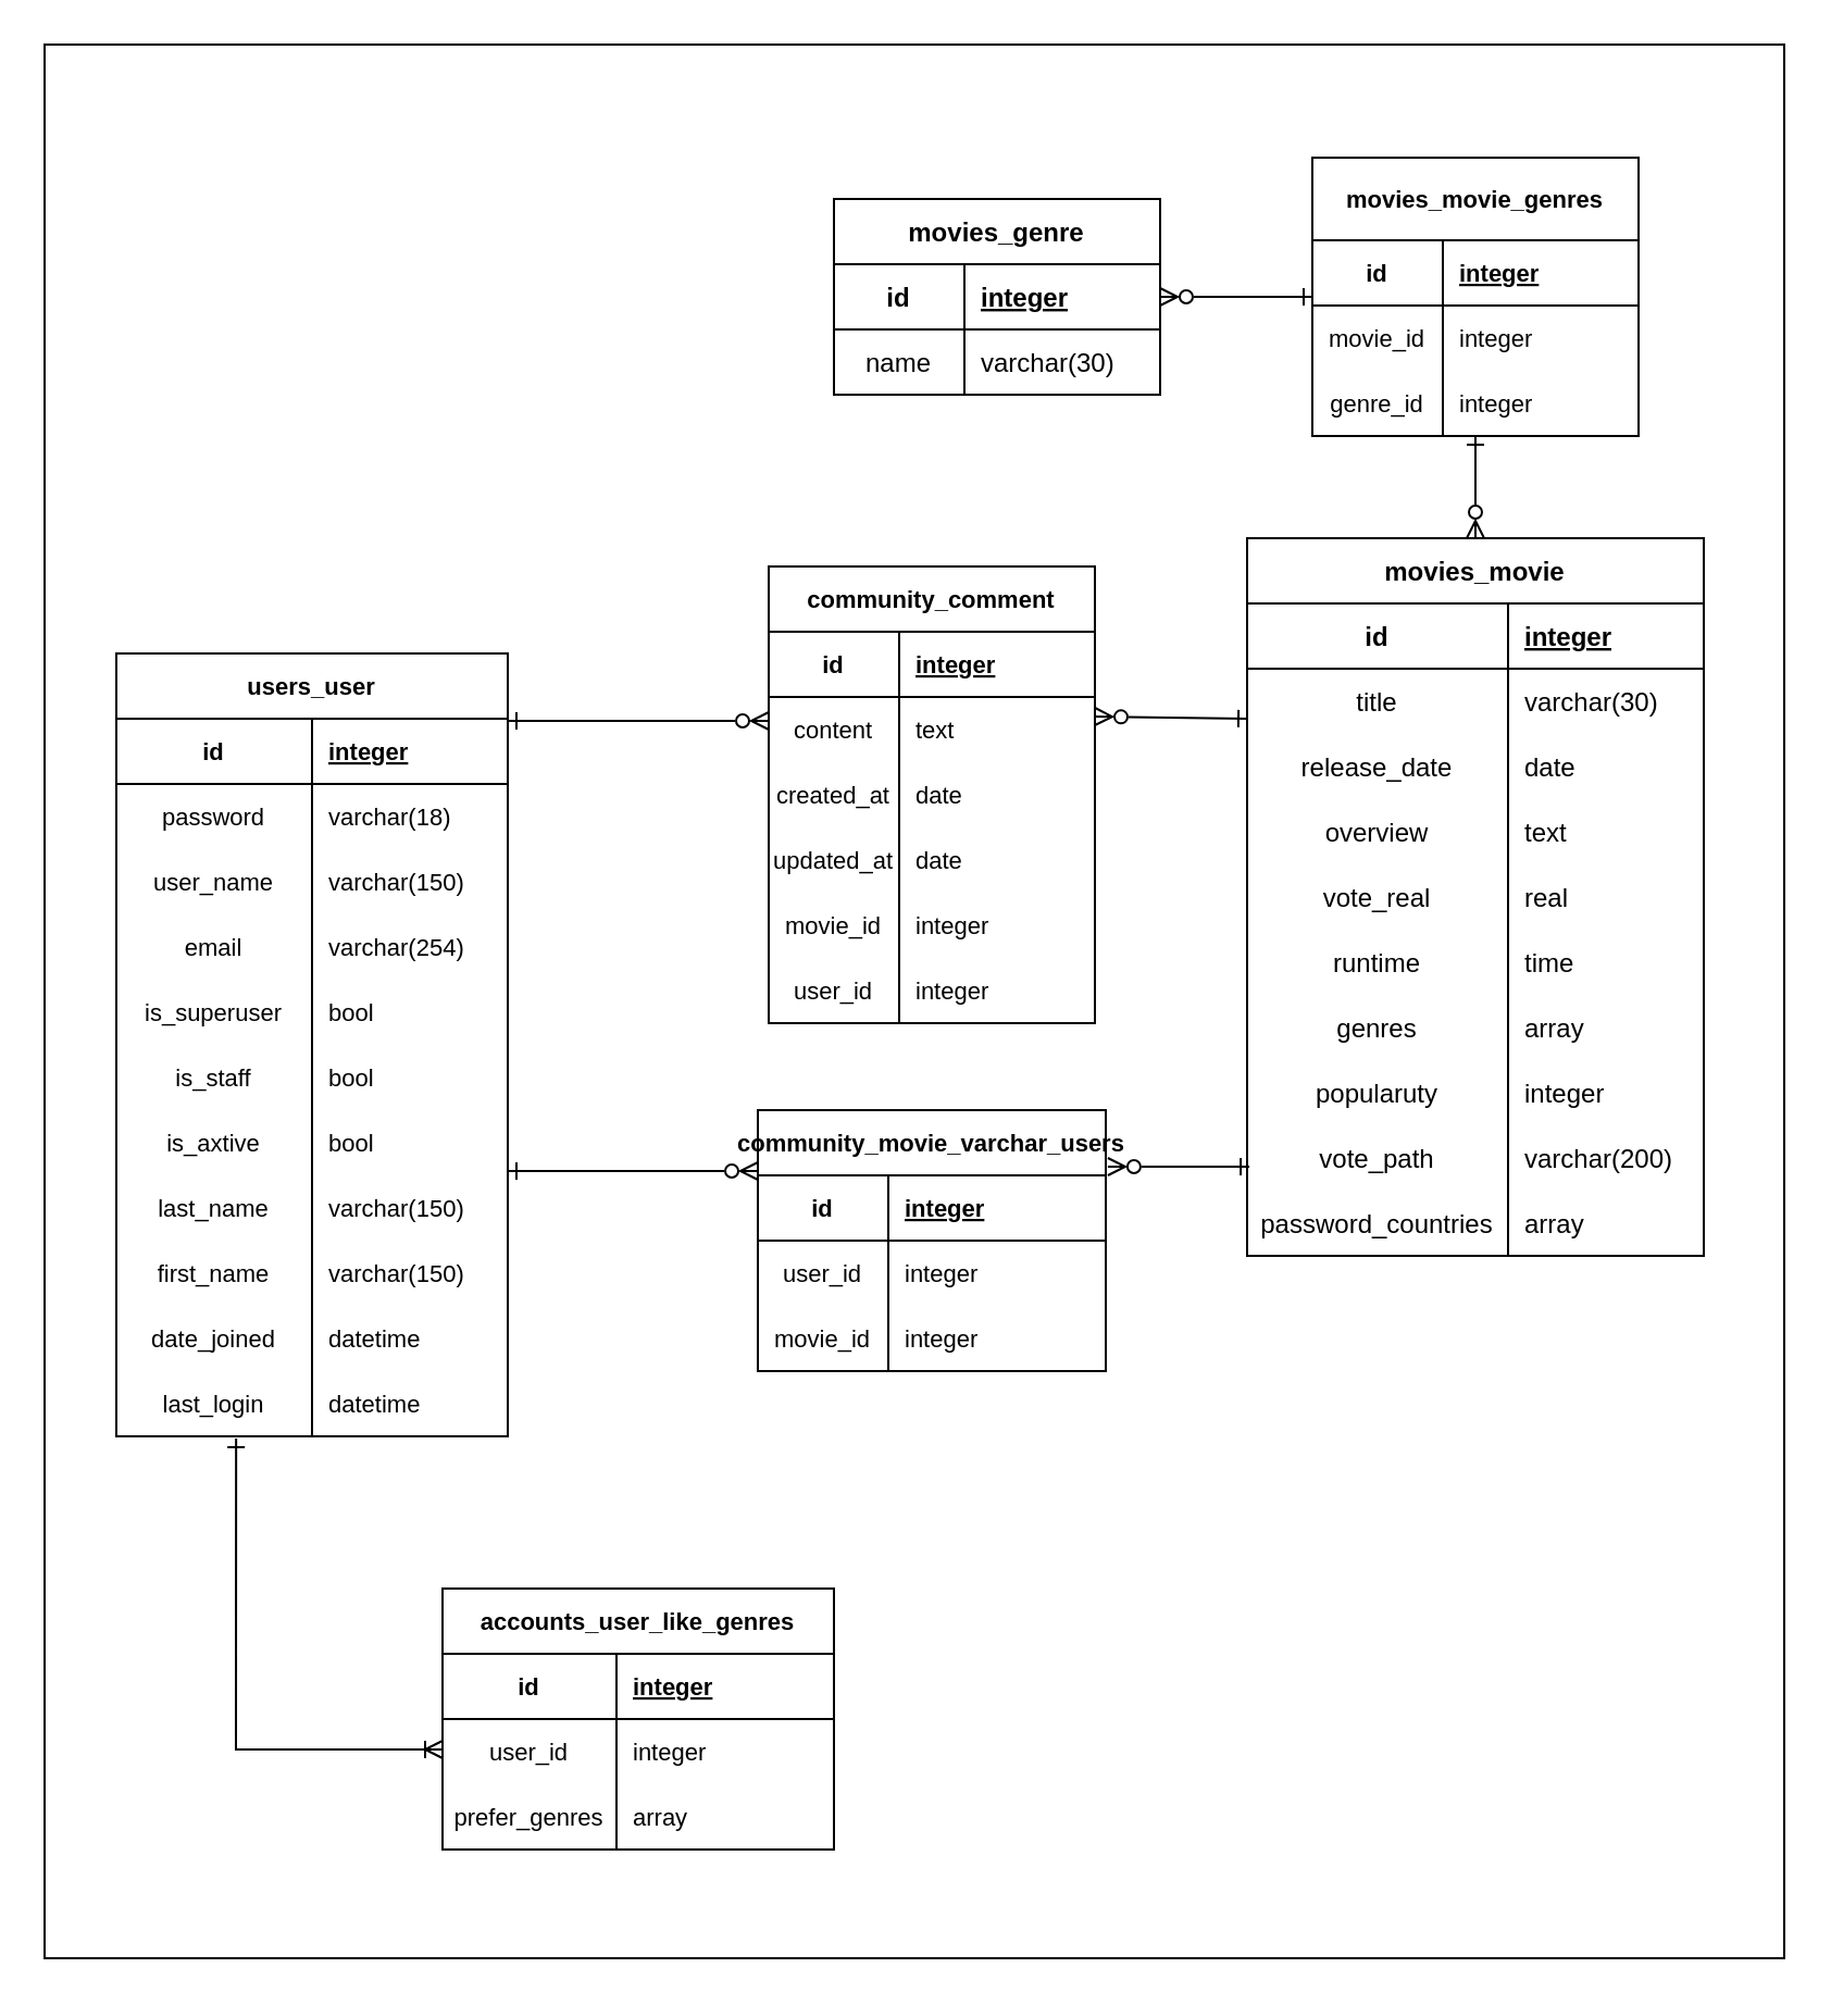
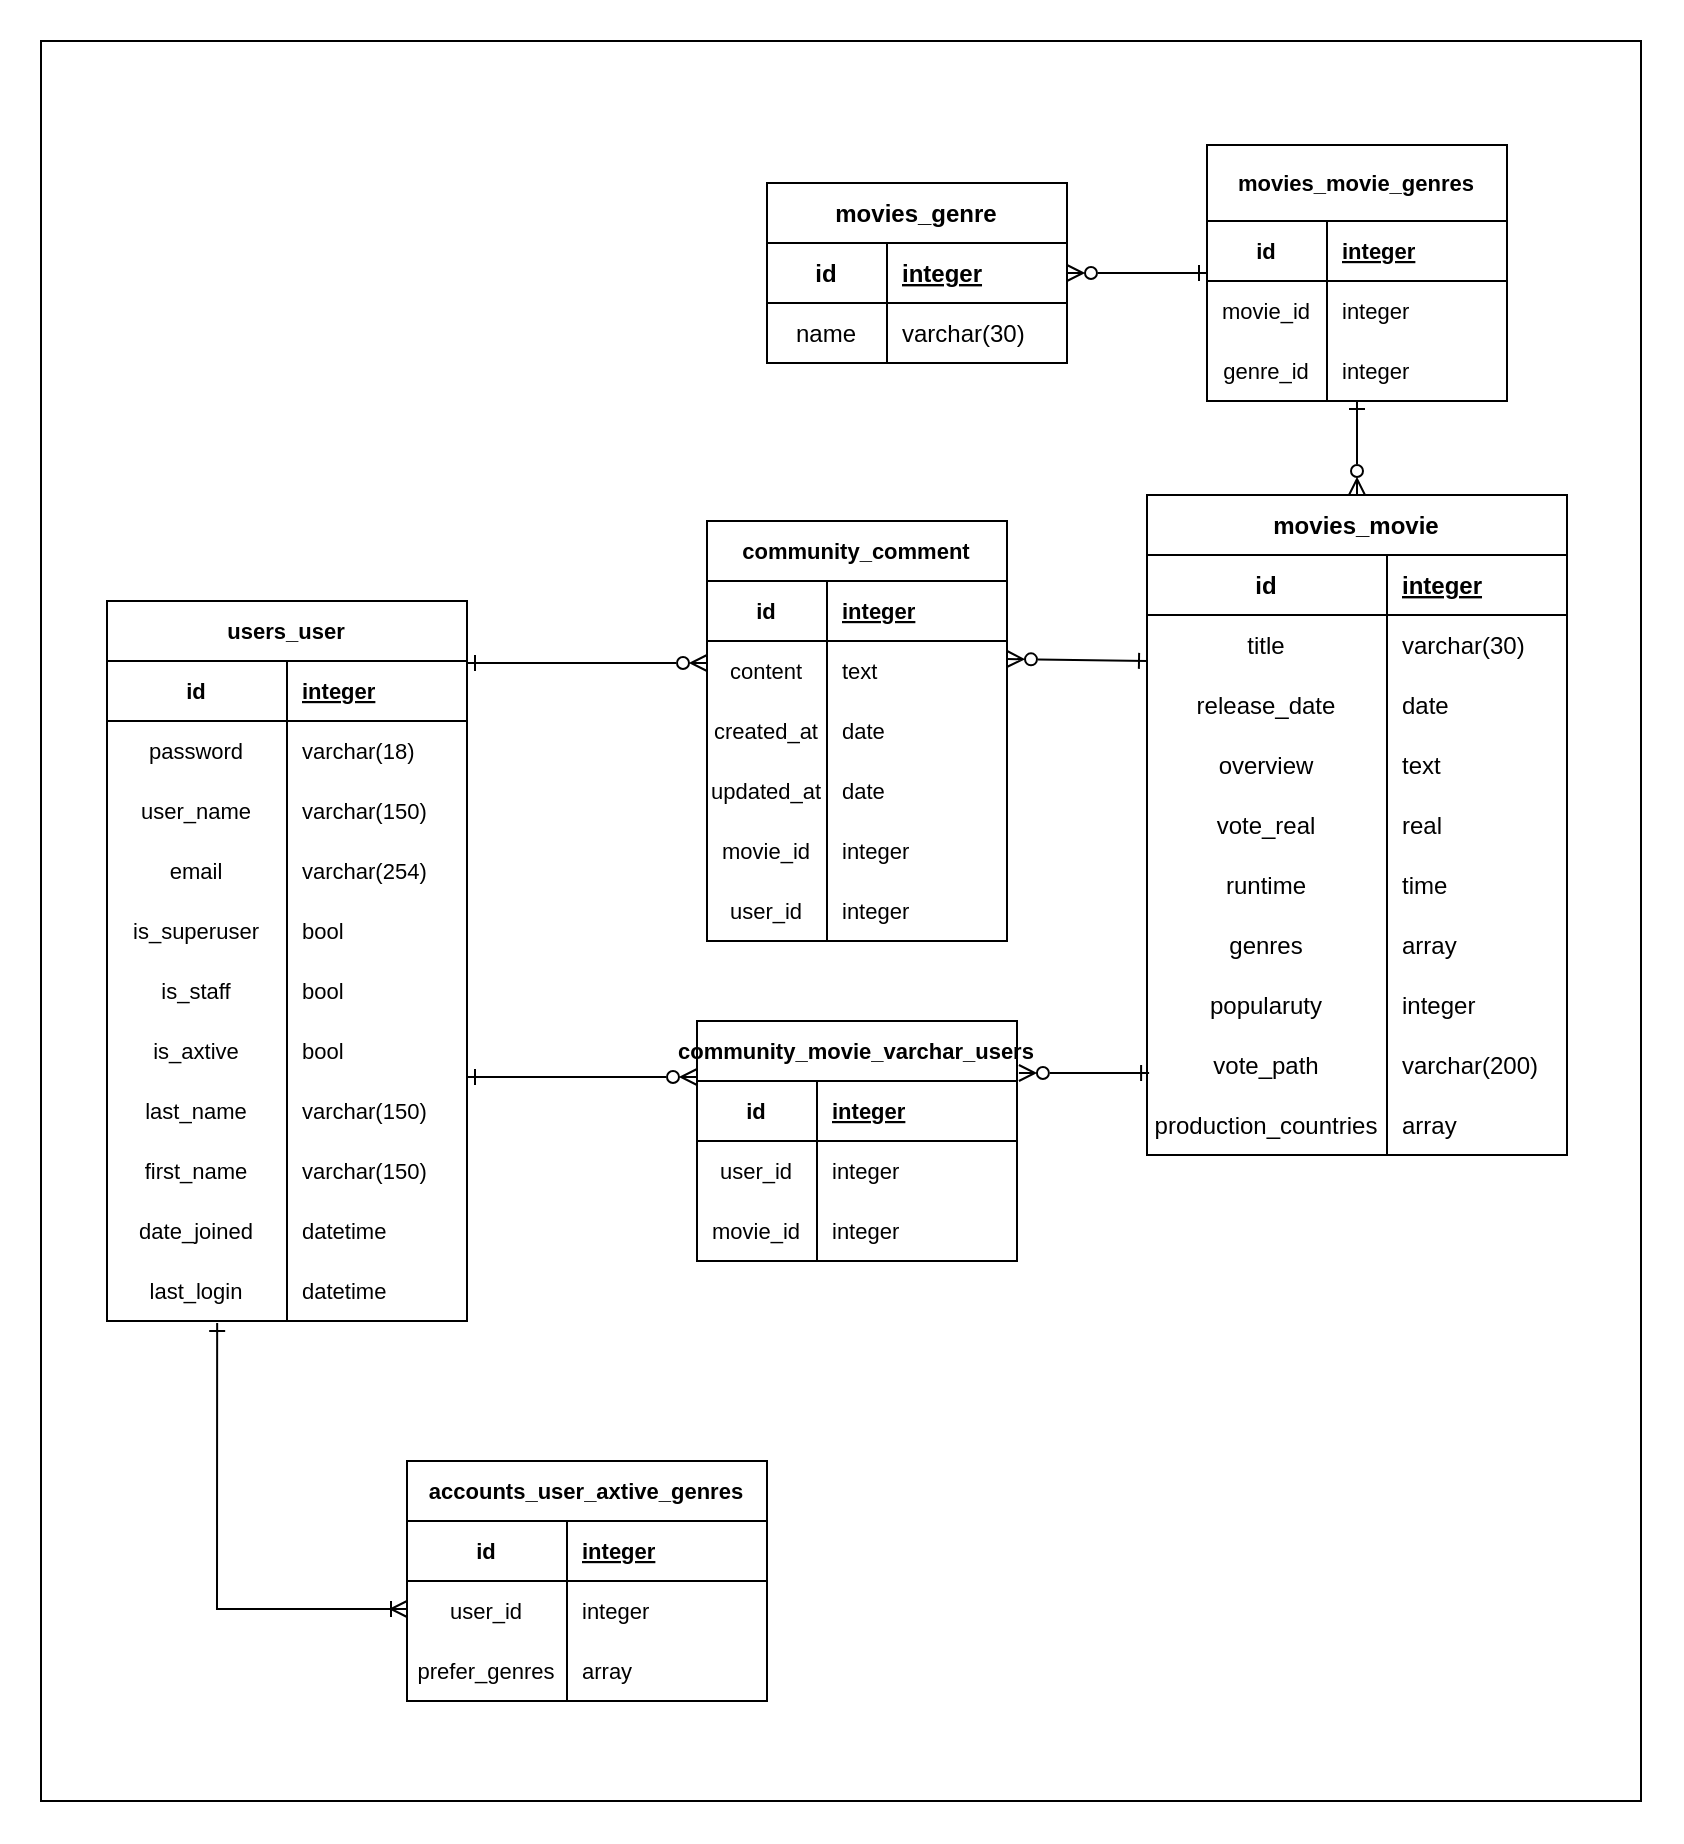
- <mxCell id="40" value="password_countries" style="shape=partialRectangle;connectable=0;fillColor=none;top=0;left=0;bottom=0;right=0;editable=1;overflow=hidden;" parent="39" vertex="1"><mxGeometry width="120" height="30" as="geometry"><mxRectangle width="120" height="30" as="alternateBounds" /></mxGeometry></mxCell>
+ <mxCell id="40" value="production_countries" style="shape=partialRectangle;connectable=0;fillColor=none;top=0;left=0;bottom=0;right=0;editable=1;overflow=hidden;" parent="39" vertex="1"><mxGeometry width="120" height="30" as="geometry"><mxRectangle width="120" height="30" as="alternateBounds" /></mxGeometry></mxCell>
- <mxCell id="120" value="accounts_user_like_genres" style="shape=table;startSize=30;container=1;collapsible=1;childLayout=tableLayout;fixedRows=1;rowLines=0;fontStyle=1;align=center;resizeLast=1;labelBorderColor=none;strokeColor=#000000;fontFamily=Helvetica;fontSize=11;fontColor=default;" parent="1" vertex="1"><mxGeometry x="203" y="730" width="180" height="120" as="geometry" /></mxCell>
+ <mxCell id="120" value="accounts_user_axtive_genres" style="shape=table;startSize=30;container=1;collapsible=1;childLayout=tableLayout;fixedRows=1;rowLines=0;fontStyle=1;align=center;resizeLast=1;labelBorderColor=none;strokeColor=#000000;fontFamily=Helvetica;fontSize=11;fontColor=default;" parent="1" vertex="1"><mxGeometry x="203" y="730" width="180" height="120" as="geometry" /></mxCell>
